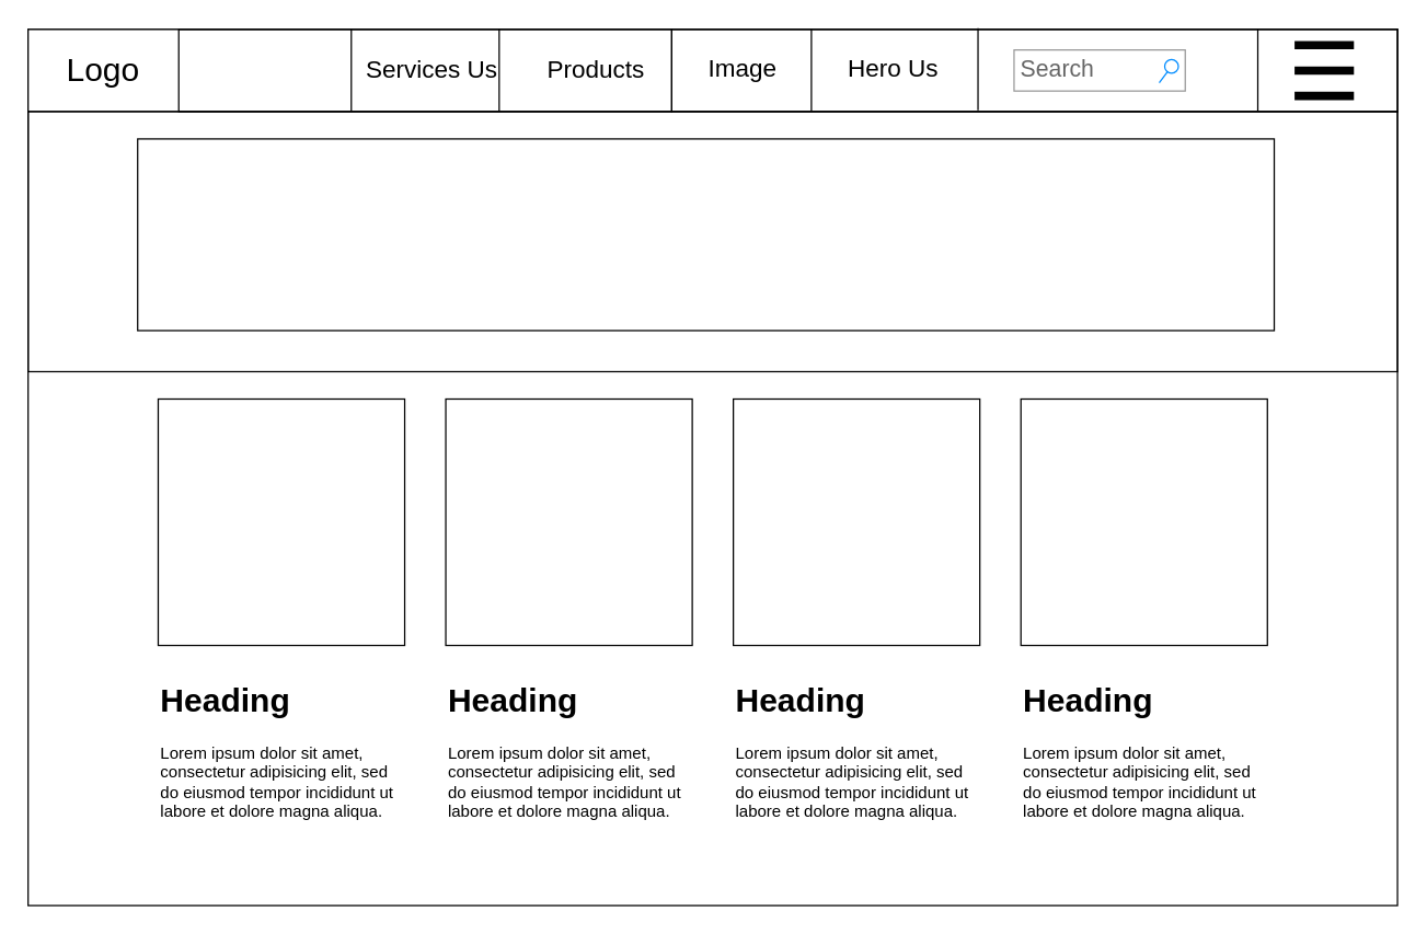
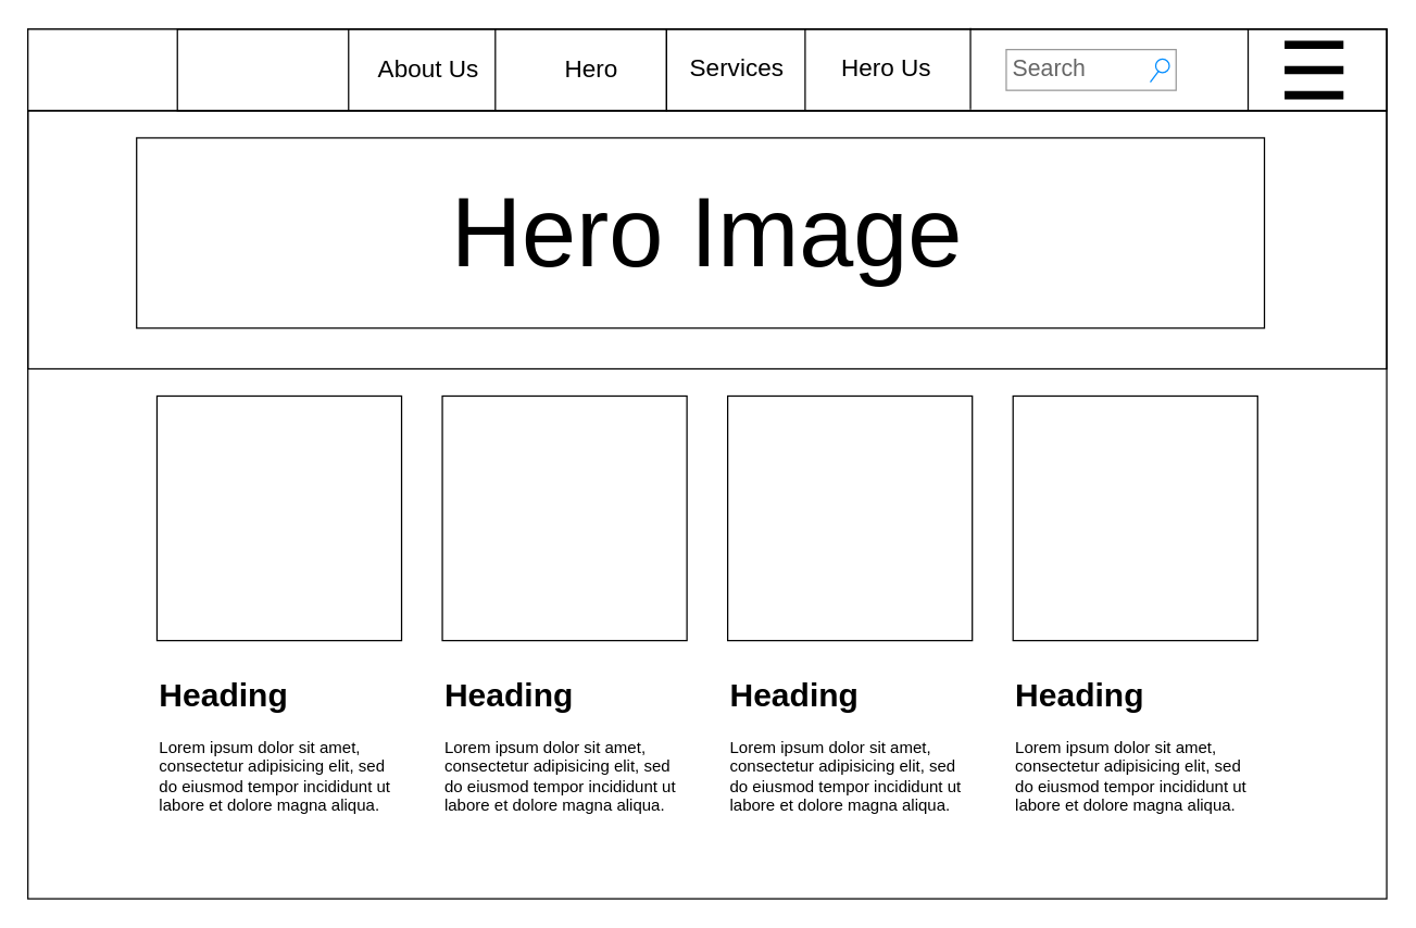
- <mxCell id="10" value="&lt;font style=&quot;font-size: 18px;&quot;&gt;Image&lt;/font&gt;" style="text;html=1;align=center;verticalAlign=middle;whiteSpace=wrap;rounded=0;" vertex="1" parent="1"><mxGeometry x="487" y="20" width="110" height="60" as="geometry" /></mxCell>
+ <mxCell id="10" value="&lt;font style=&quot;font-size: 18px;&quot;&gt;Services&lt;/font&gt;" style="text;html=1;align=center;verticalAlign=middle;whiteSpace=wrap;rounded=0;" vertex="1" parent="1"><mxGeometry x="487" y="20" width="110" height="60" as="geometry" /></mxCell>
- <mxCell id="5" value="&lt;font style=&quot;font-size: 24px;&quot;&gt;Logo&lt;/font&gt;" style="text;html=1;align=center;verticalAlign=middle;whiteSpace=wrap;rounded=0;" vertex="1" parent="1"><mxGeometry x="20" y="21" width="110" height="60" as="geometry" /></mxCell>
- <mxCell id="8" value="&lt;font style=&quot;font-size: 18px;&quot;&gt;Services Us&lt;/font&gt;" style="text;html=1;align=center;verticalAlign=middle;whiteSpace=wrap;rounded=0;" vertex="1" parent="1"><mxGeometry x="255" y="21" width="120" height="60" as="geometry" /></mxCell>
+ <mxCell id="8" value="&lt;font style=&quot;font-size: 18px;&quot;&gt;About Us&lt;/font&gt;" style="text;html=1;align=center;verticalAlign=middle;whiteSpace=wrap;rounded=0;" vertex="1" parent="1"><mxGeometry x="255" y="21" width="120" height="60" as="geometry" /></mxCell>
- <mxCell id="9" value="&lt;font style=&quot;font-size: 18px;&quot;&gt;Products&lt;/font&gt;" style="text;html=1;align=center;verticalAlign=middle;whiteSpace=wrap;rounded=0;" vertex="1" parent="1"><mxGeometry x="375" y="21" width="120" height="60" as="geometry" /></mxCell>
+ <mxCell id="9" value="&lt;font style=&quot;font-size: 18px;&quot;&gt;Hero&lt;/font&gt;" style="text;html=1;align=center;verticalAlign=middle;whiteSpace=wrap;rounded=0;" vertex="1" parent="1"><mxGeometry x="375" y="21" width="120" height="60" as="geometry" /></mxCell>
+ <mxCell id="24" value="&lt;font style=&quot;font-size: 72px;&quot;&gt;Hero Image&lt;/font&gt;" style="text;html=1;align=center;verticalAlign=middle;whiteSpace=wrap;rounded=0;" vertex="1" parent="1"><mxGeometry x="330" y="121" width="380" height="100" as="geometry" /></mxCell>
